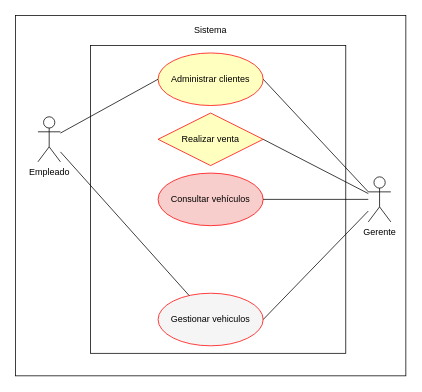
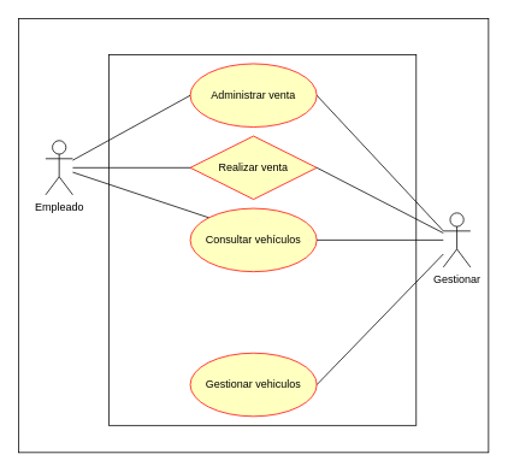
- <mxCell id="16" value="Sistema" style="text;html=1;strokeColor=none;fillColor=none;align=center;verticalAlign=middle;whiteSpace=wrap;rounded=0;" vertex="1" parent="1"><mxGeometry x="260" y="30" width="40" height="20" as="geometry" /></mxCell>
- <mxCell id="4" value="Administrar clientes" style="ellipse;whiteSpace=wrap;html=1;fillColor=#FFFFC0;strokeColor=#FF0000;" parent="1" vertex="1"><mxGeometry x="210" y="70" width="140" height="70" as="geometry" /></mxCell>
+ <mxCell id="4" value="Administrar venta" style="ellipse;whiteSpace=wrap;html=1;fillColor=#FFFFC0;strokeColor=#FF0000;" parent="1" vertex="1"><mxGeometry x="210" y="70" width="140" height="70" as="geometry" /></mxCell>
+ <mxCell id="10" value="" style="edgeStyle=none;html=1;endArrow=none;verticalAlign=bottom;entryX=0;entryY=0.5;entryDx=0;entryDy=0;" parent="1" source="2" target="6" edge="1"><mxGeometry width="160" relative="1" as="geometry"><mxPoint x="300" y="400" as="sourcePoint" /><mxPoint x="460" y="400" as="targetPoint" /></mxGeometry></mxCell>
- <mxCell id="5" value="Consultar vehículos" style="ellipse;whiteSpace=wrap;html=1;fillColor=#f8cecc;strokeColor=#FF0000;" parent="1" vertex="1"><mxGeometry x="210" y="230" width="140" height="70" as="geometry" /></mxCell>
+ <mxCell id="5" value="Consultar vehículos" style="ellipse;whiteSpace=wrap;html=1;fillColor=#FFFFC0;strokeColor=#FF0000;" parent="1" vertex="1"><mxGeometry x="210" y="230" width="140" height="70" as="geometry" /></mxCell>
- <mxCell id="11" value="" style="edgeStyle=none;html=1;endArrow=none;verticalAlign=bottom;" parent="1" source="2" target="7" edge="1"><mxGeometry width="160" relative="1" as="geometry"><mxPoint x="300" y="400" as="sourcePoint" /><mxPoint x="120" y="269" as="targetPoint" /></mxGeometry></mxCell>
+ <mxCell id="11" value="" style="edgeStyle=none;html=1;endArrow=none;verticalAlign=bottom;entryX=0;entryY=0;entryDx=0;entryDy=0;" parent="1" source="2" target="5" edge="1"><mxGeometry width="160" relative="1" as="geometry"><mxPoint x="300" y="400" as="sourcePoint" /><mxPoint x="120" y="269" as="targetPoint" /></mxGeometry></mxCell>
- <mxCell id="3" value="Gerente" style="shape=umlActor;html=1;verticalLabelPosition=bottom;verticalAlign=top;align=center;" parent="1" vertex="1"><mxGeometry x="490" y="235" width="30" height="60" as="geometry" /></mxCell>
+ <mxCell id="3" value="Gestionar" style="shape=umlActor;html=1;verticalLabelPosition=bottom;verticalAlign=top;align=center;" parent="1" vertex="1"><mxGeometry x="490" y="235" width="30" height="60" as="geometry" /></mxCell>
- <mxCell id="7" value="Gestionar vehiculos" style="ellipse;whiteSpace=wrap;html=1;fillColor=#f5f5f5;strokeColor=#FF0000;" parent="1" vertex="1"><mxGeometry x="210" y="390" width="140" height="70" as="geometry" /></mxCell>
+ <mxCell id="7" value="Gestionar vehiculos" style="ellipse;whiteSpace=wrap;html=1;fillColor=#FFFFC0;strokeColor=#FF0000;" parent="1" vertex="1"><mxGeometry x="210" y="390" width="140" height="70" as="geometry" /></mxCell>
